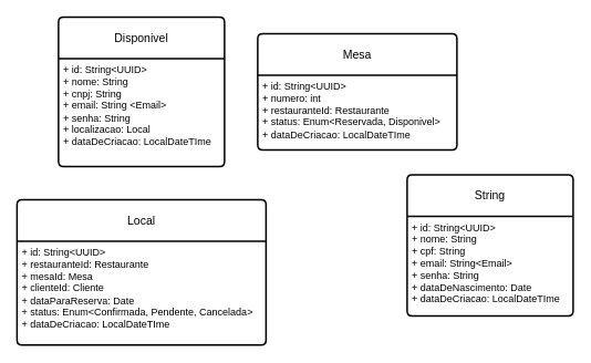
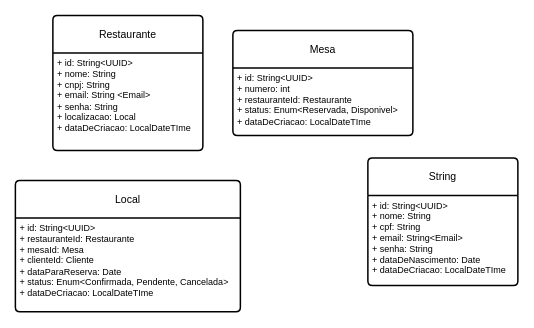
- <mxCell id="2" value="Disponivel" style="swimlane;childLayout=stackLayout;horizontal=1;startSize=50;horizontalStack=0;rounded=1;fontSize=14;fontStyle=0;strokeWidth=2;resizeParent=0;resizeLast=1;shadow=0;dashed=0;align=center;arcSize=4;whiteSpace=wrap;html=1;" vertex="1" parent="1"><mxGeometry x="70" y="20" width="200" height="180" as="geometry" /></mxCell>
+ <mxCell id="2" value="Restaurante" style="swimlane;childLayout=stackLayout;horizontal=1;startSize=50;horizontalStack=0;rounded=1;fontSize=14;fontStyle=0;strokeWidth=2;resizeParent=0;resizeLast=1;shadow=0;dashed=0;align=center;arcSize=4;whiteSpace=wrap;html=1;" vertex="1" parent="1"><mxGeometry x="70" y="20" width="200" height="180" as="geometry" /></mxCell>
